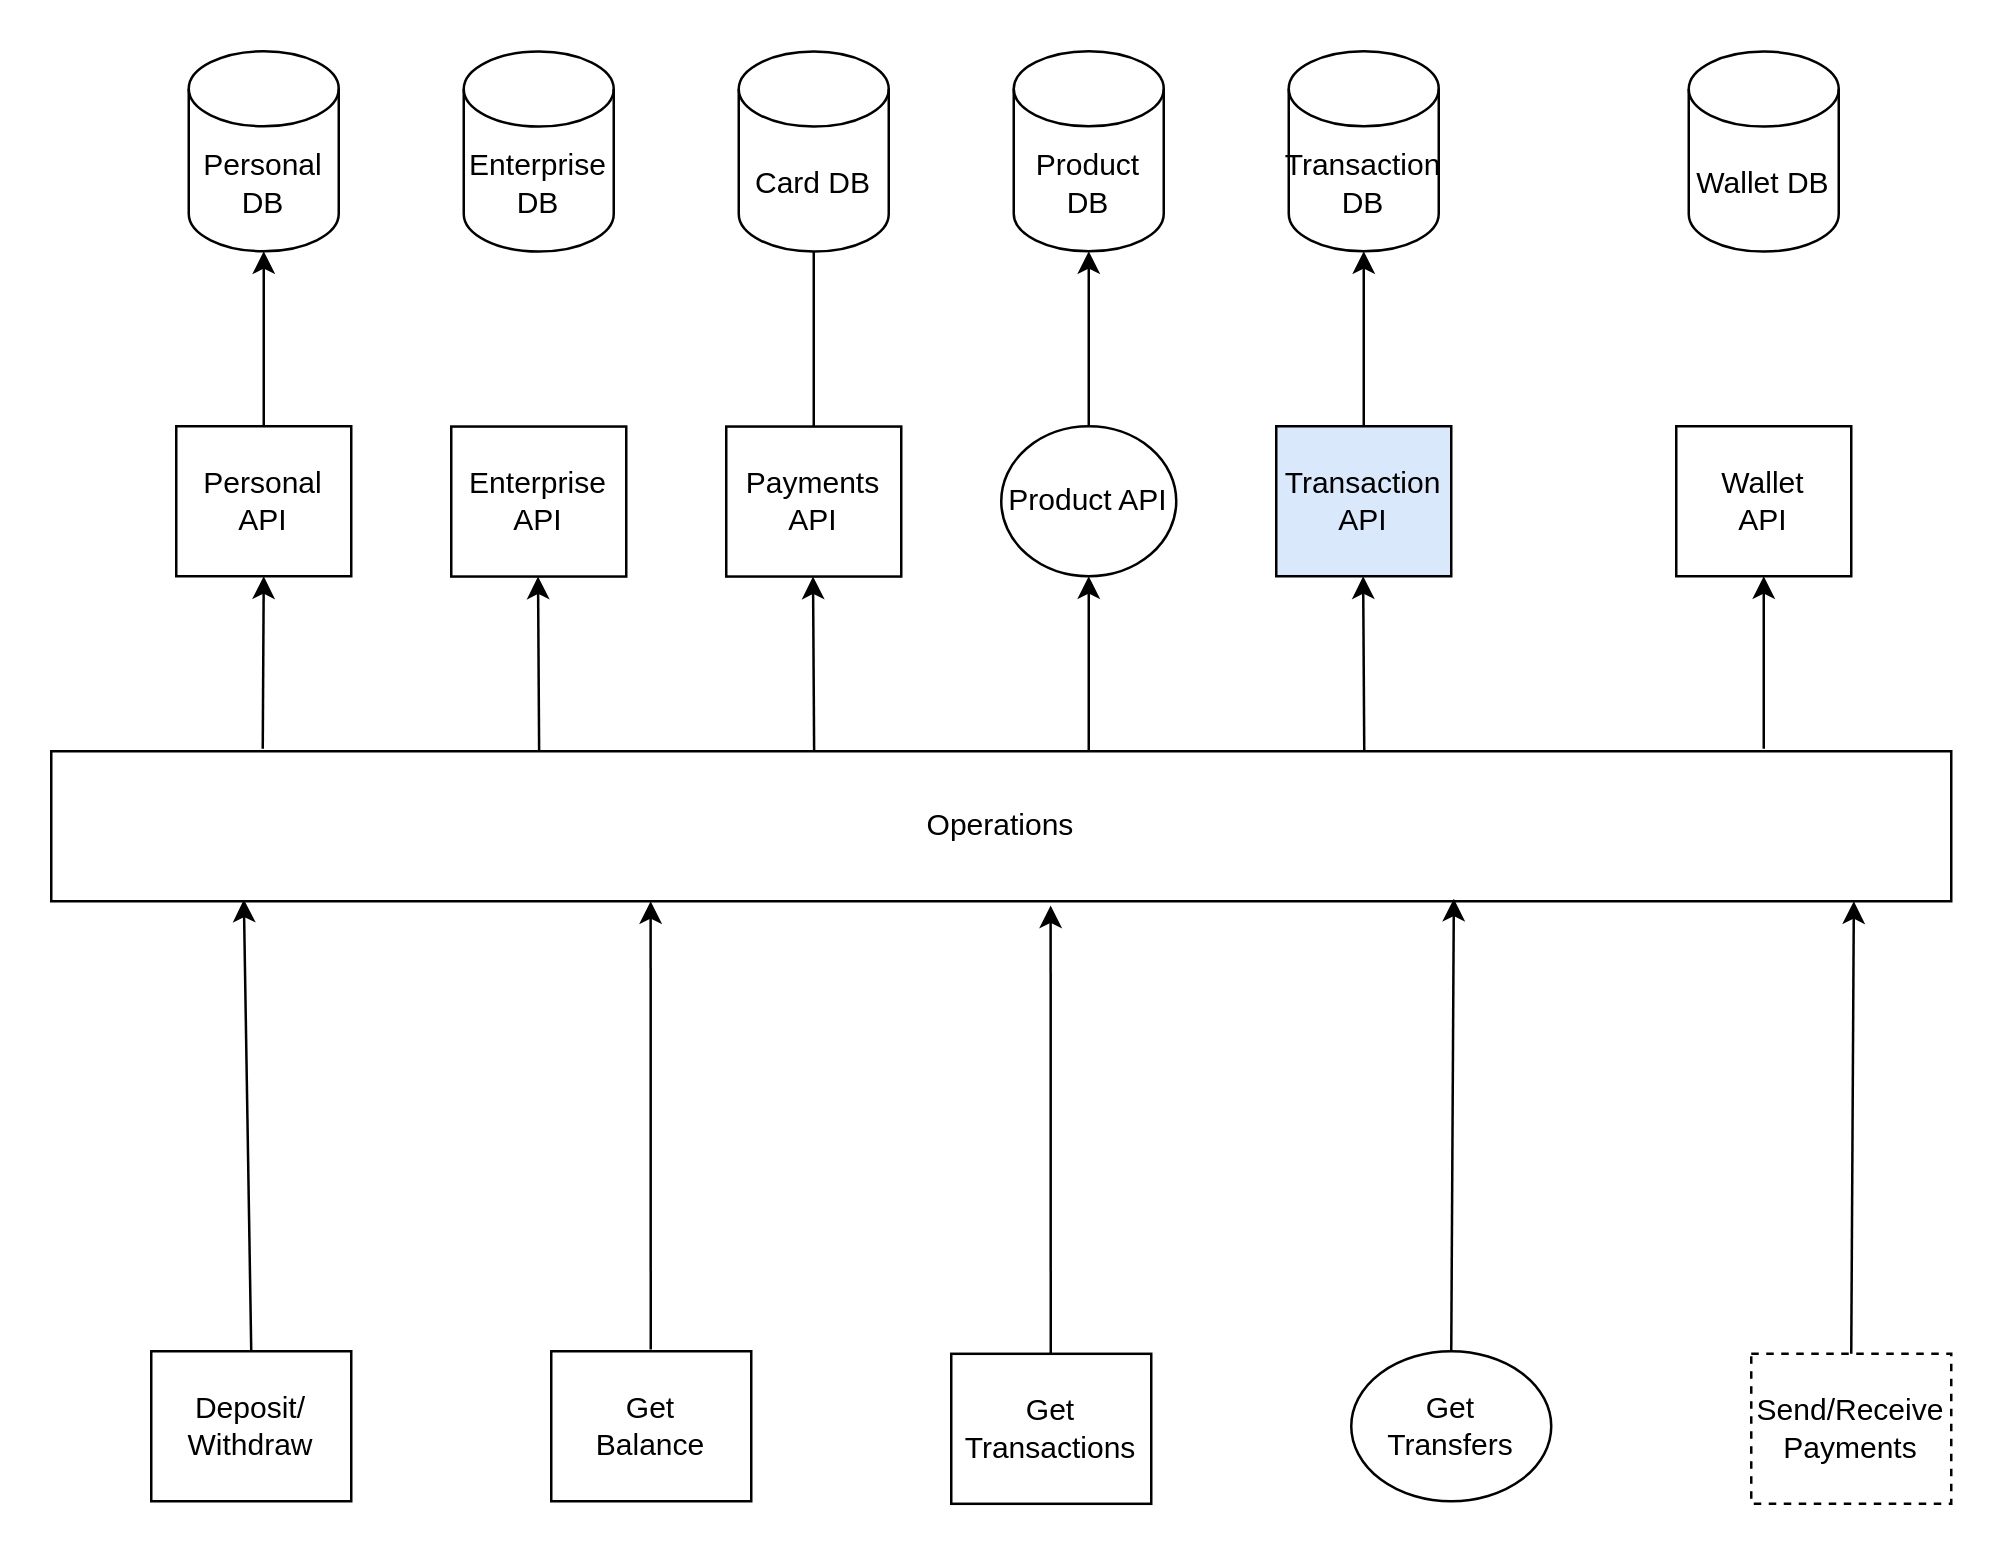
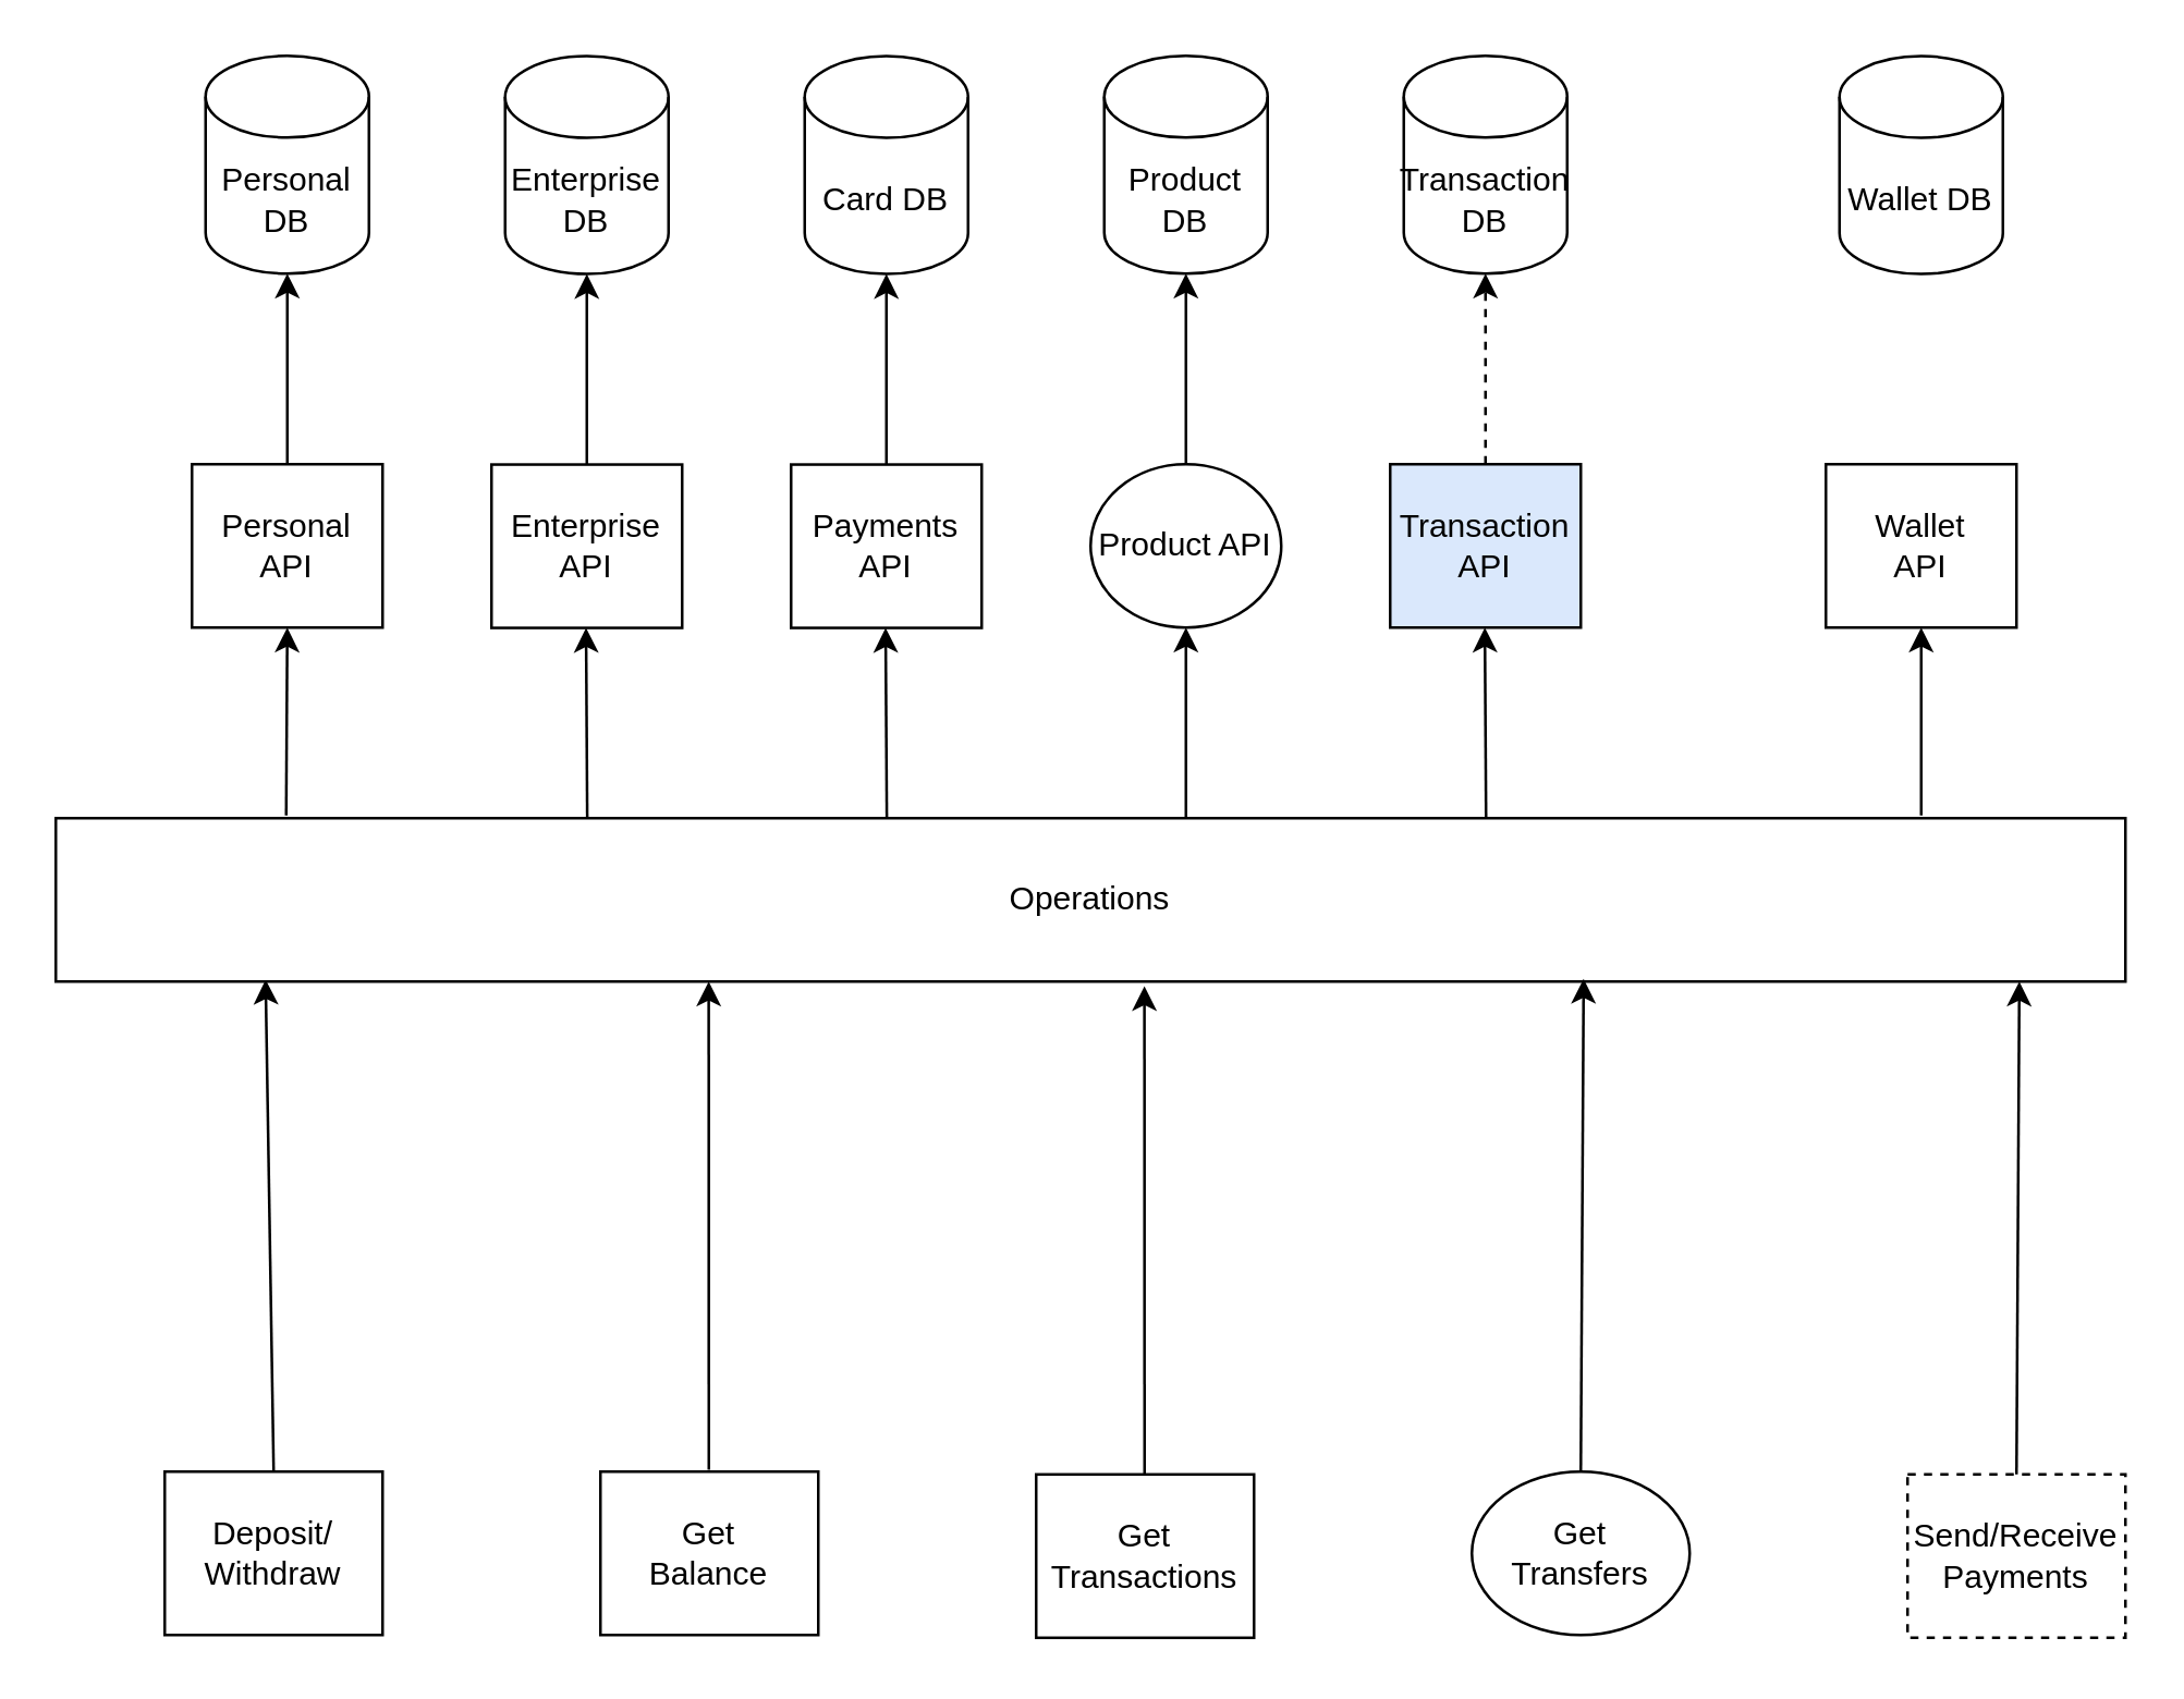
- <mxCell id="34" value="" style="endArrow=none;html=1;rounded=0;entryX=0.5;entryY=1;entryDx=0;entryDy=0;entryPerimeter=0;exitX=0.5;exitY=0;exitDx=0;exitDy=0;" parent="1" source="32" target="31" edge="1"><mxGeometry width="50" height="50" relative="1" as="geometry"><mxPoint x="350" y="170.12" as="sourcePoint" /><mxPoint x="350" y="100.12" as="targetPoint" /></mxGeometry></mxCell>
+ <mxCell id="34" value="" style="endArrow=classic;html=1;rounded=0;entryX=0.5;entryY=1;entryDx=0;entryDy=0;entryPerimeter=0;exitX=0.5;exitY=0;exitDx=0;exitDy=0;" parent="1" source="32" target="31" edge="1"><mxGeometry width="50" height="50" relative="1" as="geometry"><mxPoint x="350" y="170.12" as="sourcePoint" /><mxPoint x="350" y="100.12" as="targetPoint" /></mxGeometry></mxCell>
+ <mxCell id="21" value="" style="endArrow=classic;html=1;rounded=0;entryX=0.5;entryY=1;entryDx=0;entryDy=0;entryPerimeter=0;exitX=0.5;exitY=0;exitDx=0;exitDy=0;" parent="1" source="15" target="13" edge="1"><mxGeometry width="50" height="50" relative="1" as="geometry"><mxPoint x="240" y="170.12" as="sourcePoint" /><mxPoint x="240" y="100.12" as="targetPoint" /></mxGeometry></mxCell>
- <mxCell id="27" value="" style="endArrow=classic;html=1;rounded=0;exitX=0.5;exitY=0;exitDx=0;exitDy=0;entryX=0.5;entryY=1;entryDx=0;entryDy=0;entryPerimeter=0;" parent="1" source="26" target="25" edge="1"><mxGeometry width="50" height="50" relative="1" as="geometry"><mxPoint x="549.66" y="170" as="sourcePoint" /><mxPoint x="550" y="100" as="targetPoint" /></mxGeometry></mxCell>
+ <mxCell id="27" value="" style="endArrow=classic;html=1;rounded=0;exitX=0.5;exitY=0;exitDx=0;exitDy=0;entryX=0.5;entryY=1;entryDx=0;entryDy=0;entryPerimeter=0;dashed=1;" parent="1" source="26" target="25" edge="1"><mxGeometry width="50" height="50" relative="1" as="geometry"><mxPoint x="549.66" y="170" as="sourcePoint" /><mxPoint x="550" y="100" as="targetPoint" /></mxGeometry></mxCell>
